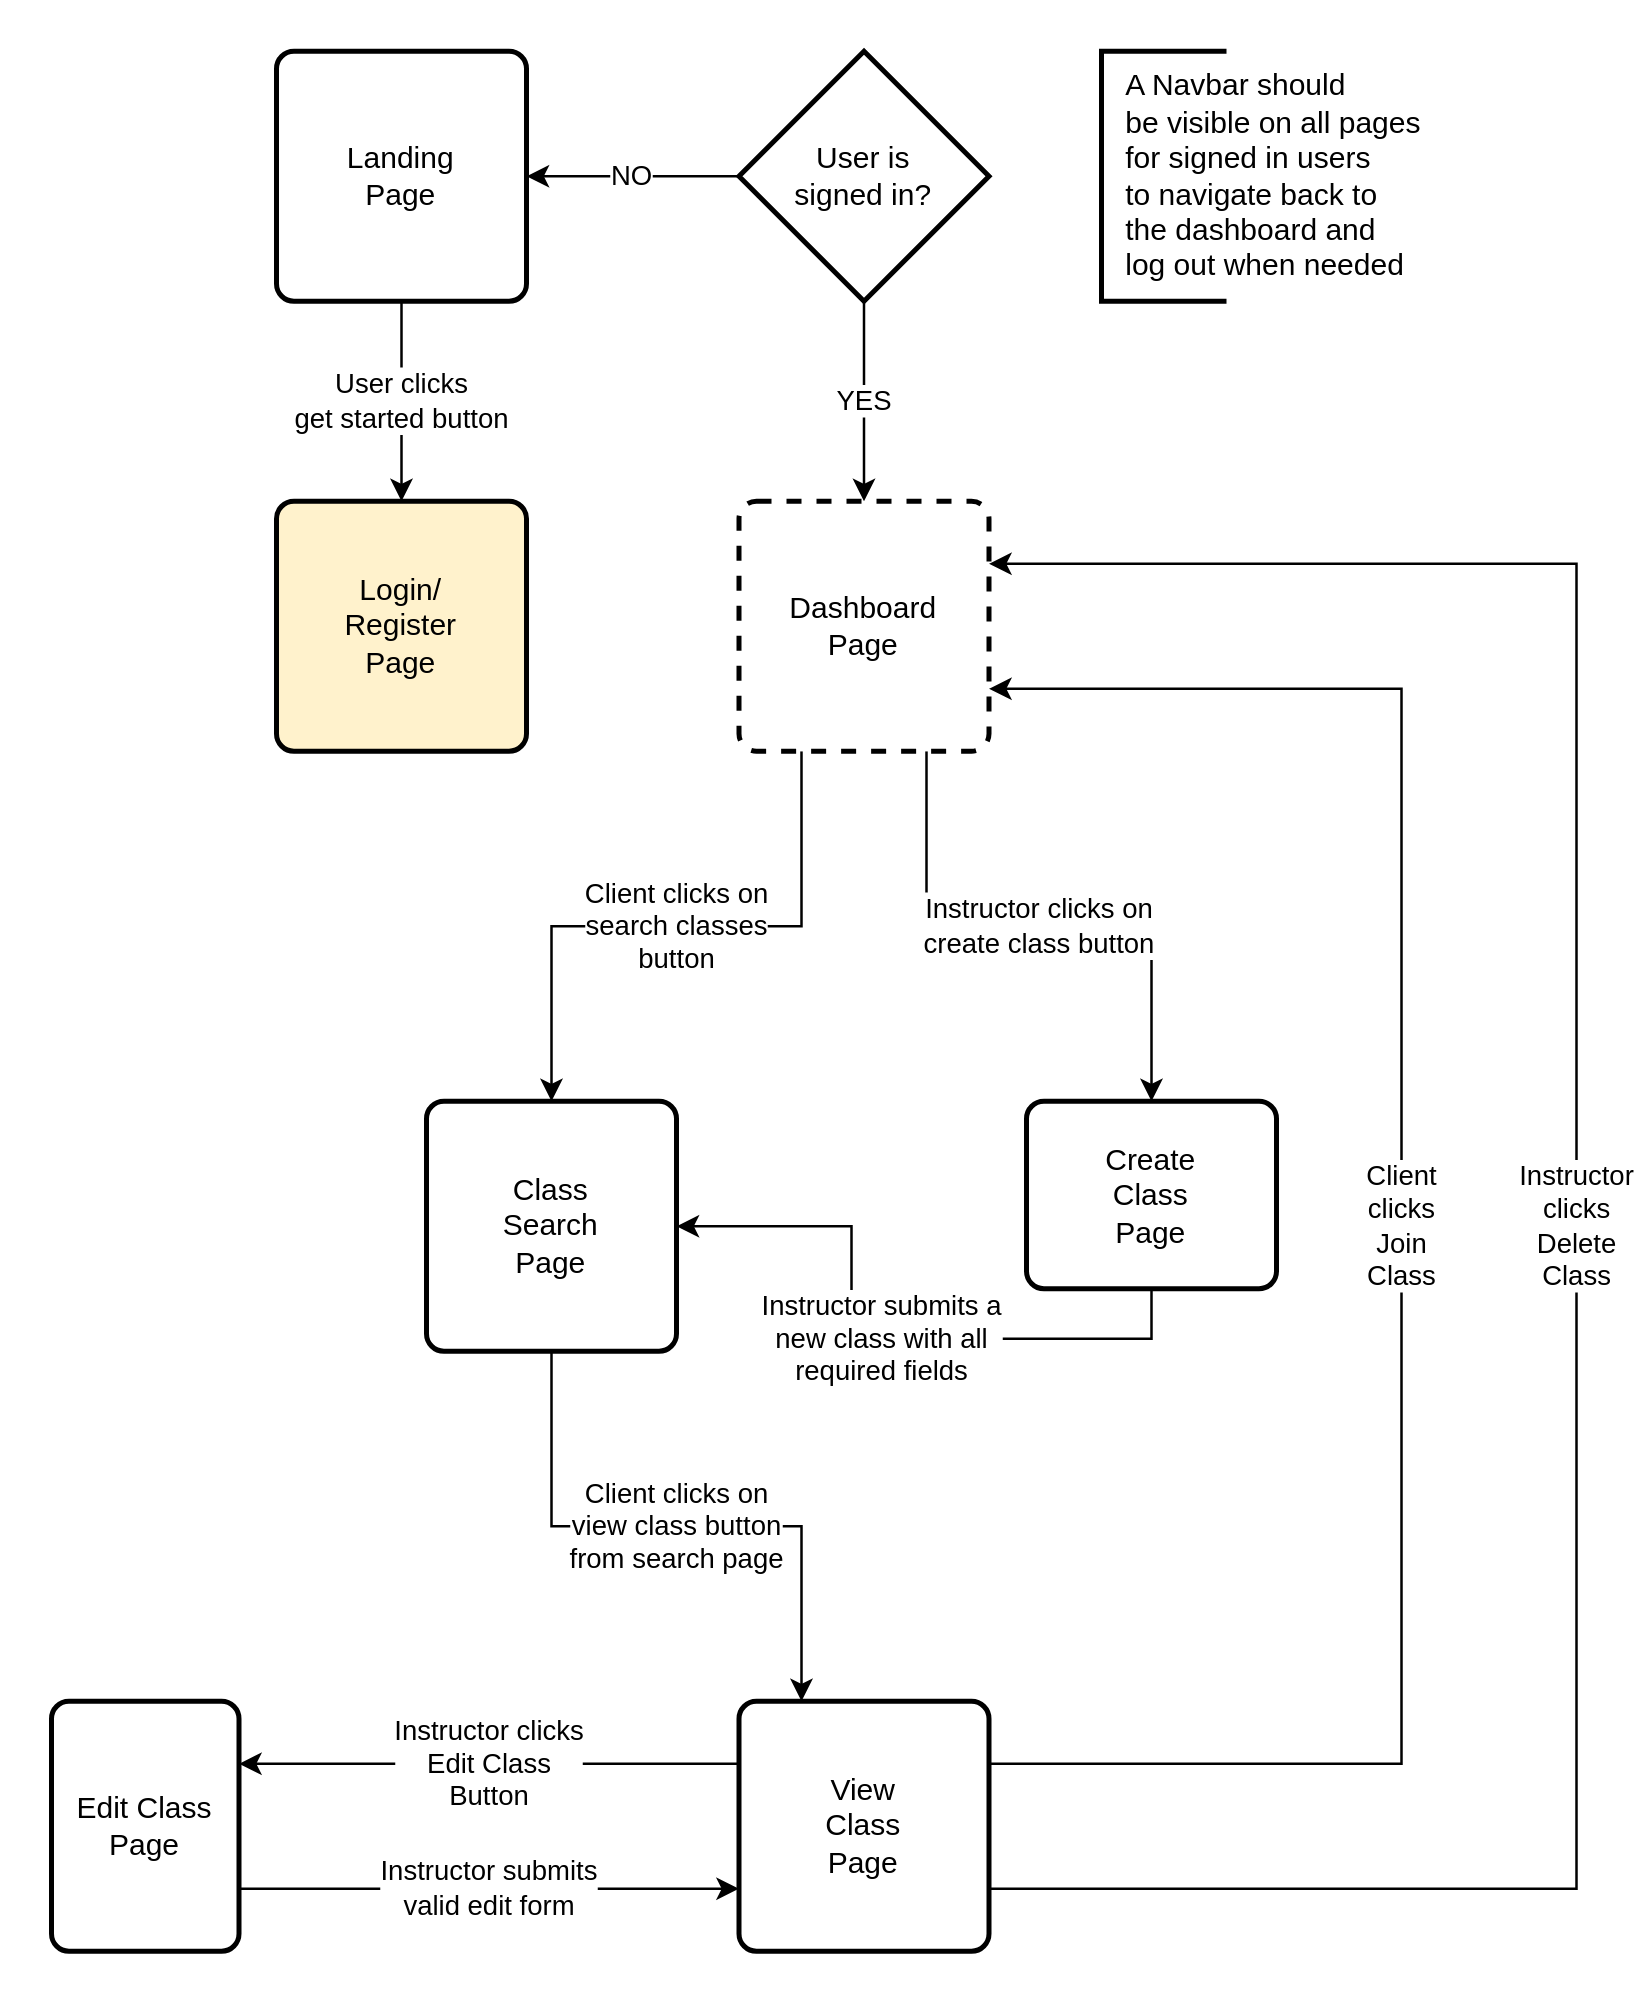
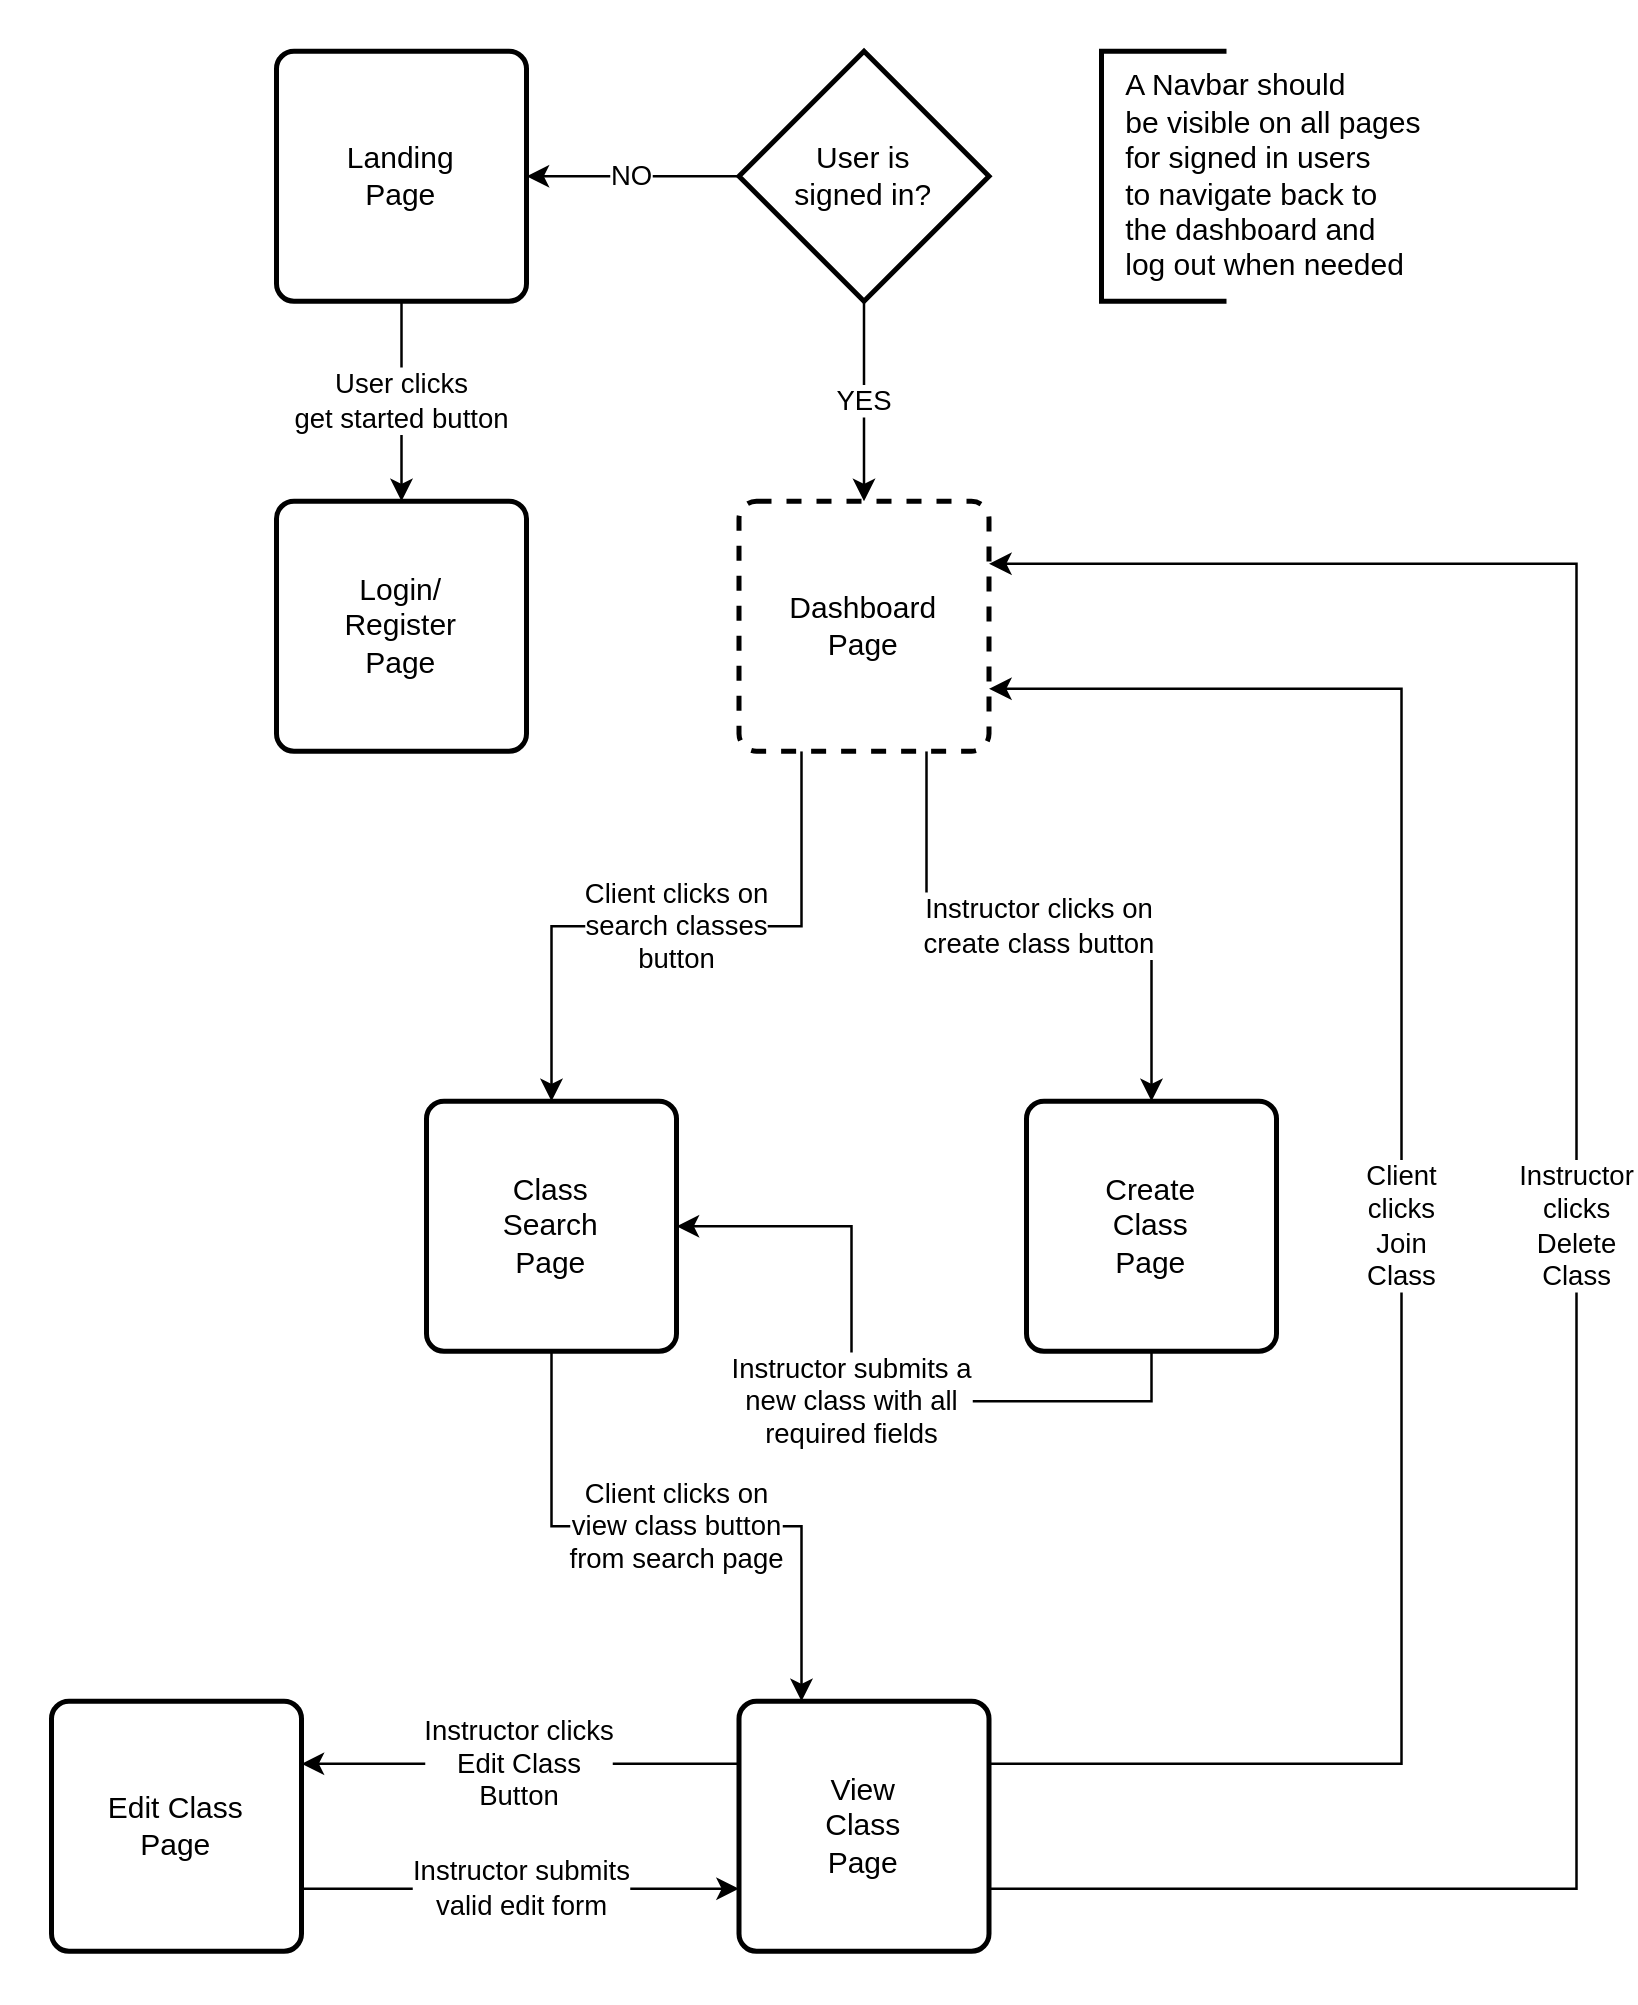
- <mxCell id="4" value="Login/&lt;br&gt;Register&lt;br&gt;Page" style="rounded=1;whiteSpace=wrap;html=1;absoluteArcSize=1;arcSize=14;strokeWidth=2;fillColor=#fff2cc;" vertex="1" parent="1"><mxGeometry x="110" y="200" width="100" height="100" as="geometry" /></mxCell>
+ <mxCell id="4" value="Login/&lt;br&gt;Register&lt;br&gt;Page" style="rounded=1;whiteSpace=wrap;html=1;absoluteArcSize=1;arcSize=14;strokeWidth=2;" vertex="1" parent="1"><mxGeometry x="110" y="200" width="100" height="100" as="geometry" /></mxCell>
- <mxCell id="14" value="Create&lt;br&gt;Class&lt;br&gt;Page" style="rounded=1;whiteSpace=wrap;html=1;absoluteArcSize=1;arcSize=14;strokeWidth=2;" vertex="1" parent="1"><mxGeometry x="410" y="440" width="100" height="75" as="geometry" /></mxCell>
+ <mxCell id="14" value="Create&lt;br&gt;Class&lt;br&gt;Page" style="rounded=1;whiteSpace=wrap;html=1;absoluteArcSize=1;arcSize=14;strokeWidth=2;" vertex="1" parent="1"><mxGeometry x="410" y="440" width="100" height="100" as="geometry" /></mxCell>
- <mxCell id="20" value="Edit Class&lt;br&gt;Page" style="rounded=1;whiteSpace=wrap;html=1;absoluteArcSize=1;arcSize=14;strokeWidth=2;" vertex="1" parent="1"><mxGeometry x="20" y="680" width="75" height="100" as="geometry" /></mxCell>
+ <mxCell id="20" value="Edit Class&lt;br&gt;Page" style="rounded=1;whiteSpace=wrap;html=1;absoluteArcSize=1;arcSize=14;strokeWidth=2;" vertex="1" parent="1"><mxGeometry x="20" y="680" width="100" height="100" as="geometry" /></mxCell>
